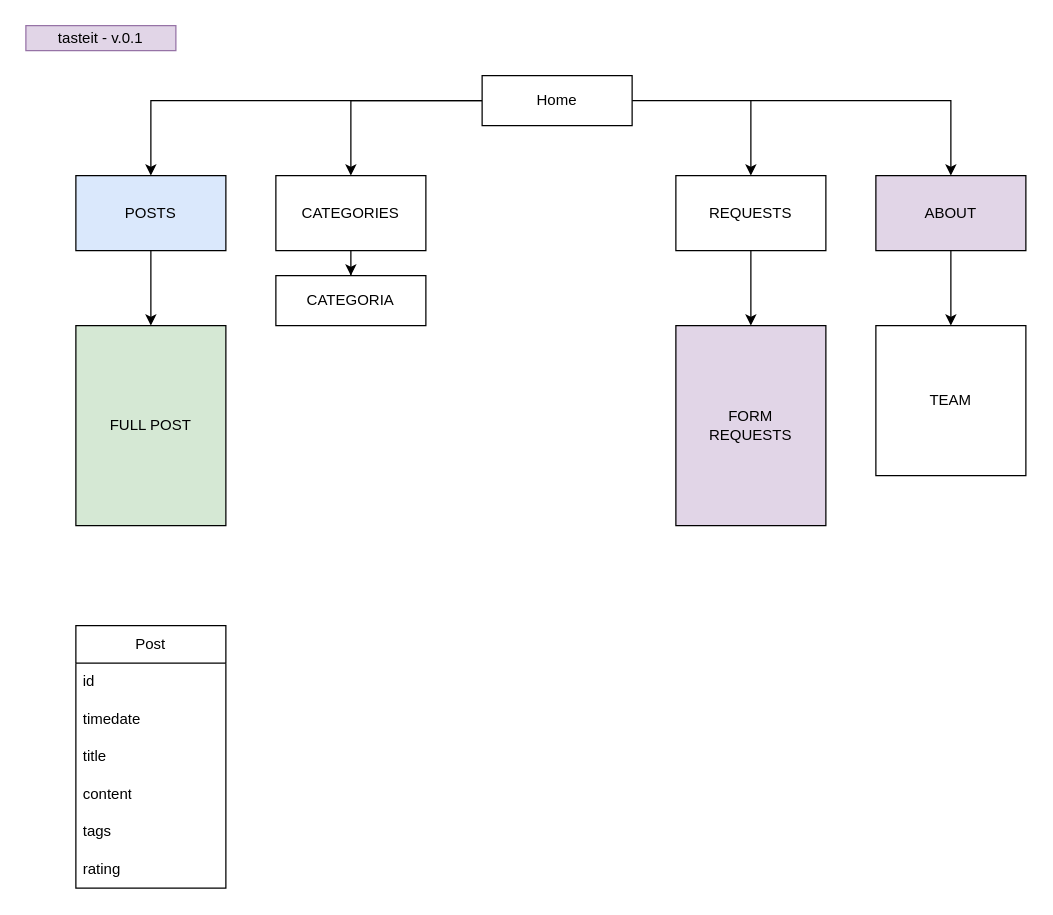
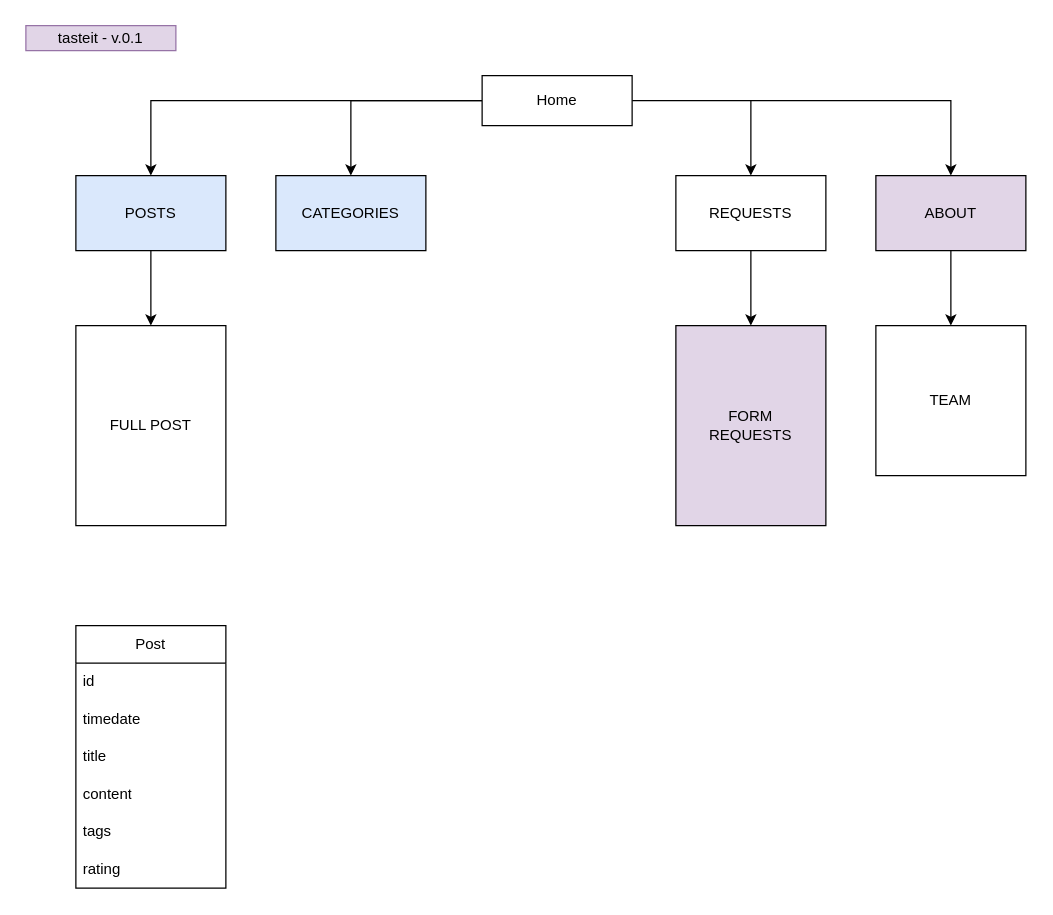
- <mxCell id="18" value="CATEGORIES" style="whiteSpace=wrap;html=1;rounded=0;" vertex="1" parent="1"><mxGeometry x="220" y="140" width="120" height="60" as="geometry" /></mxCell>
+ <mxCell id="18" value="CATEGORIES" style="whiteSpace=wrap;html=1;rounded=0;fillColor=#dae8fc;" vertex="1" parent="1"><mxGeometry x="220" y="140" width="120" height="60" as="geometry" /></mxCell>
- <mxCell id="17" value="" style="edgeStyle=orthogonalEdgeStyle;rounded=0;orthogonalLoop=1;jettySize=auto;html=1;" edge="1" parent="1" source="18" target="19"><mxGeometry relative="1" as="geometry" /></mxCell>
- <mxCell id="19" value="CATEGORIA" style="whiteSpace=wrap;html=1;rounded=0;" vertex="1" parent="1"><mxGeometry x="220" y="220" width="120" height="40" as="geometry" /></mxCell>
- <mxCell id="16" value="FULL POST" style="whiteSpace=wrap;html=1;rounded=0;fillColor=#d5e8d4;" vertex="1" parent="1"><mxGeometry x="60" y="260" width="120" height="160" as="geometry" /></mxCell>
+ <mxCell id="16" value="FULL POST" style="whiteSpace=wrap;html=1;rounded=0;" vertex="1" parent="1"><mxGeometry x="60" y="260" width="120" height="160" as="geometry" /></mxCell>
